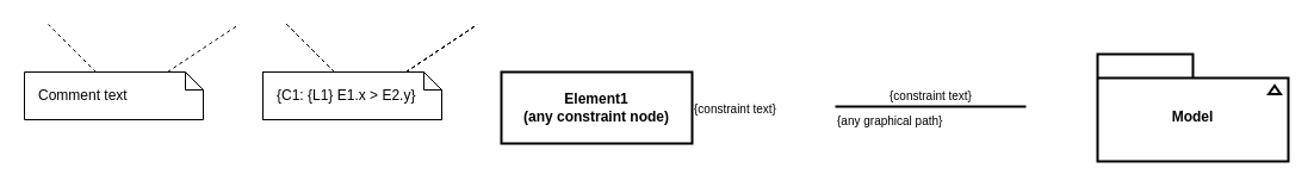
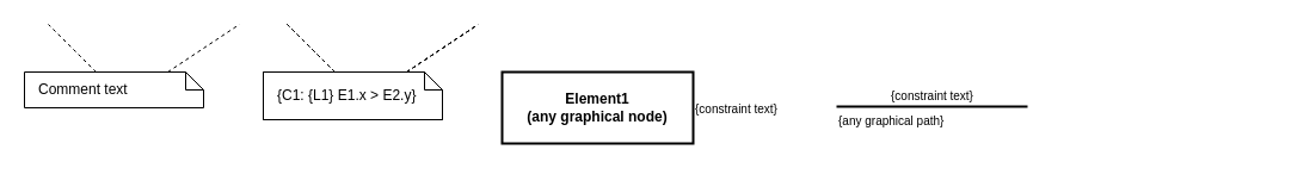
- <mxCell id="2" value="Comment text" style="shape=note;size=15;align=left;spacingLeft=10;html=1;whiteSpace=wrap;" parent="1" vertex="1"><mxGeometry x="20" y="60" width="150" height="40" as="geometry" /></mxCell>
+ <mxCell id="2" value="Comment text" style="shape=note;size=15;align=left;spacingLeft=10;html=1;whiteSpace=wrap;" parent="1" vertex="1"><mxGeometry x="20" y="60" width="150" height="30" as="geometry" /></mxCell>
- <mxCell id="14" value="Element1&#10;(any constraint node)" style="shape=rect;strokeWidth=2;fontStyle=1;html=1;whiteSpace=wrap;align=center;" parent="1" vertex="1"><mxGeometry x="420" y="60" width="160" height="60" as="geometry" /></mxCell>
+ <mxCell id="14" value="Element1&#10;(any graphical node)" style="shape=rect;strokeWidth=2;fontStyle=1;html=1;whiteSpace=wrap;align=center;" parent="1" vertex="1"><mxGeometry x="420" y="60" width="160" height="60" as="geometry" /></mxCell>
- <mxCell id="18" value="Model" style="html=1;shape=mxgraph.sysml.composite;symbol0=folder;fontStyle=1;spacingTop=15;tabWidth=80;tabHeight=20;tabPosition=left;symbol1=triangle;symbol1Width=7;symbol1Height=10;symbol1Align=right;symbol1VerticalAlign=top;symbol1Spacing=8;symbol1VSpacing=25;symbol1Direction=north;strokeWidth=2;whiteSpace=wrap;align=center;" vertex="1" parent="1"><mxGeometry x="920" y="45" width="160" height="90" as="geometry" /></mxCell>
